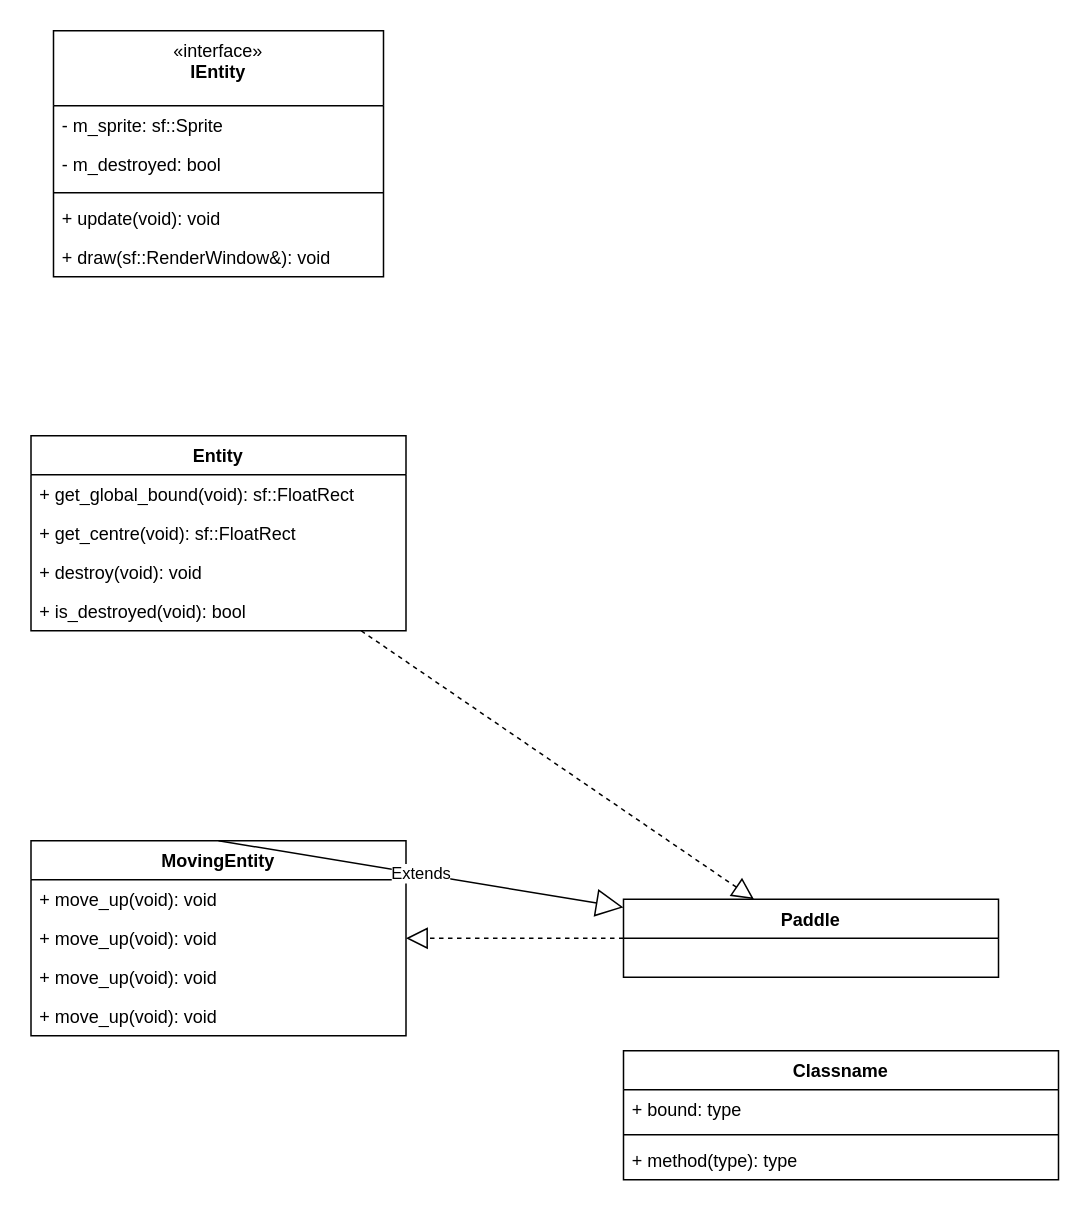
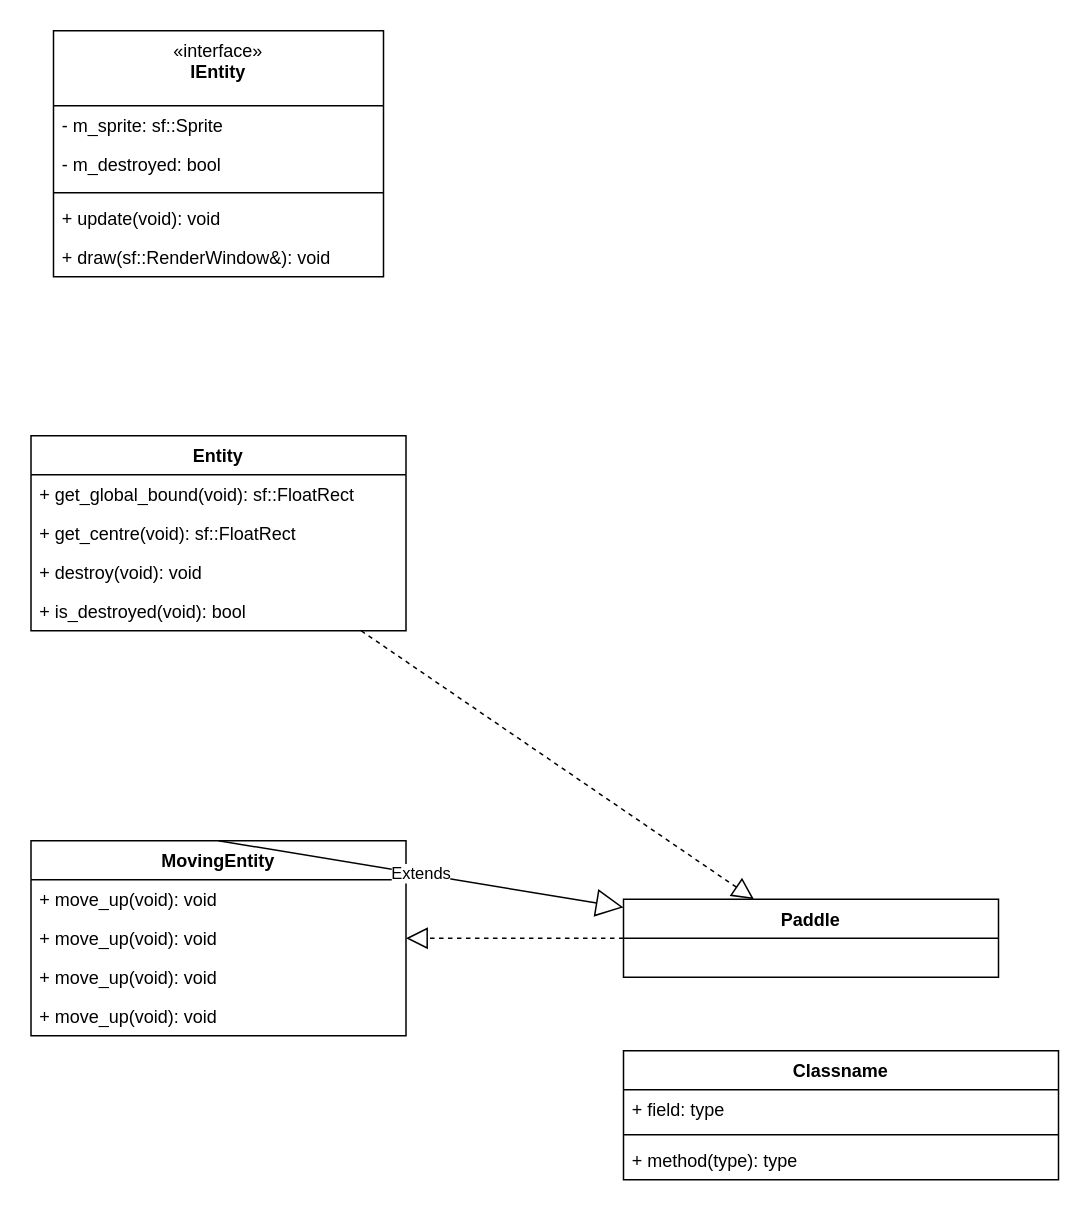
- <mxCell id="23" value="+ bound: type" style="text;strokeColor=none;fillColor=none;align=left;verticalAlign=top;spacingLeft=4;spacingRight=4;overflow=hidden;rotatable=0;points=[[0,0.5],[1,0.5]];portConstraint=eastwest;whiteSpace=wrap;html=1;" vertex="1" parent="22"><mxGeometry y="26" width="290" height="26" as="geometry" /></mxCell>
+ <mxCell id="23" value="+ field: type" style="text;strokeColor=none;fillColor=none;align=left;verticalAlign=top;spacingLeft=4;spacingRight=4;overflow=hidden;rotatable=0;points=[[0,0.5],[1,0.5]];portConstraint=eastwest;whiteSpace=wrap;html=1;" vertex="1" parent="22"><mxGeometry y="26" width="290" height="26" as="geometry" /></mxCell>
